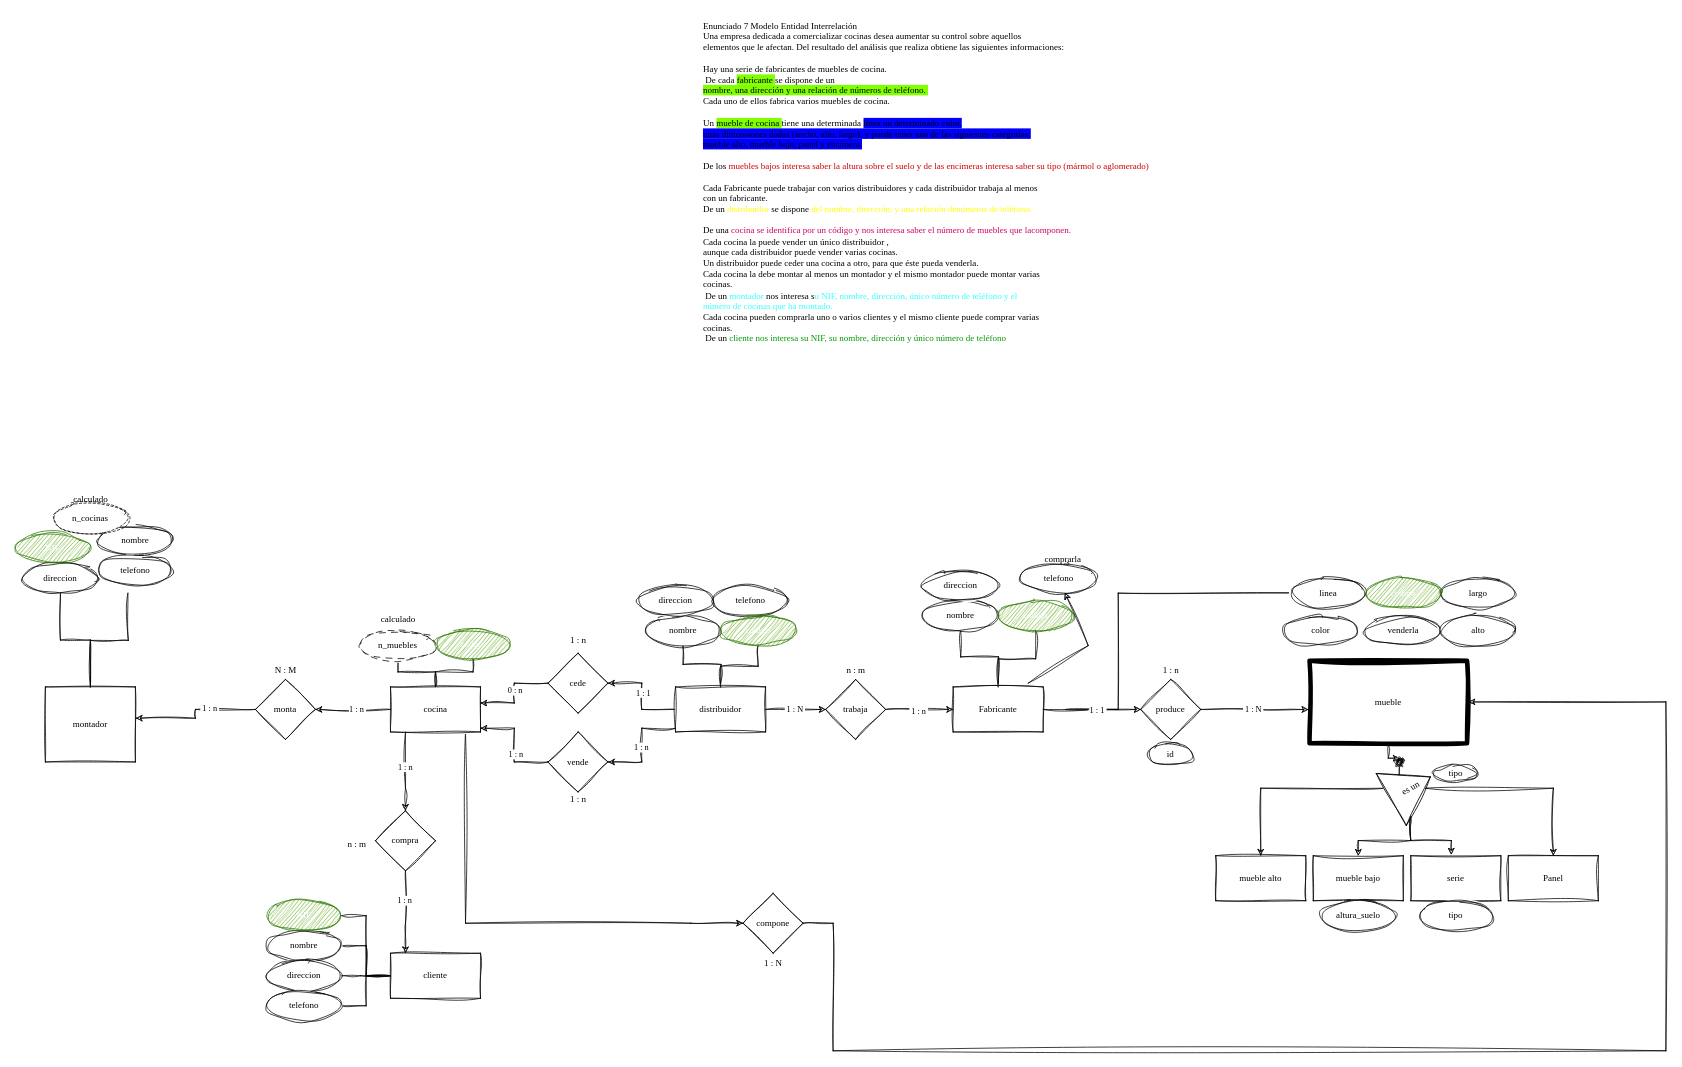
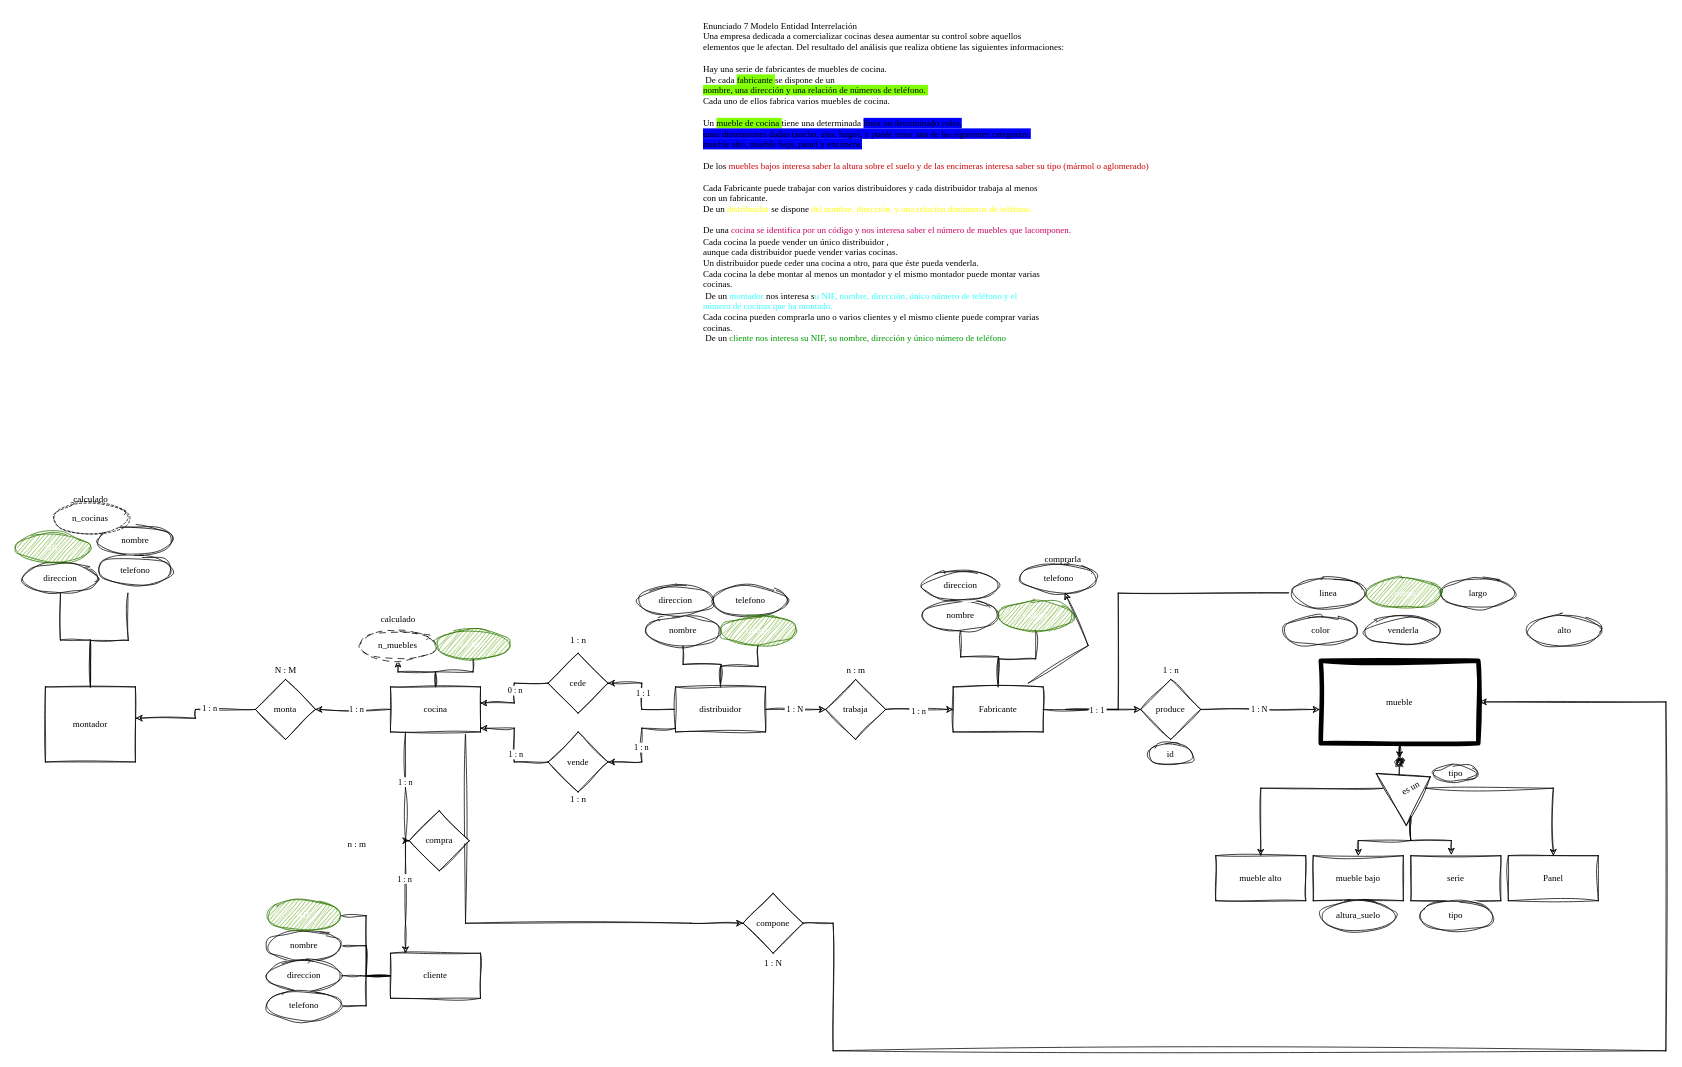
- <mxCell id="35" value="alto" style="ellipse;whiteSpace=wrap;html=1;sketch=1;hachureGap=4;jiggle=2;curveFitting=1;fontFamily=Architects Daughter;fontSource=https%3A%2F%2Ffonts.googleapis.com%2Fcss%3Ffamily%3DArchitects%2BDaughter;" parent="1" vertex="1"><mxGeometry x="1920" y="820" width="100" height="40" as="geometry" /></mxCell>
+ <mxCell id="35" value="alto" style="ellipse;whiteSpace=wrap;html=1;sketch=1;hachureGap=4;jiggle=2;curveFitting=1;fontFamily=Architects Daughter;fontSource=https%3A%2F%2Ffonts.googleapis.com%2Fcss%3Ffamily%3DArchitects%2BDaughter;" parent="1" vertex="1"><mxGeometry x="2035" y="820" width="100" height="40" as="geometry" /></mxCell>
- <mxCell id="52" style="edgeStyle=orthogonalEdgeStyle;rounded=0;sketch=1;hachureGap=4;jiggle=2;curveFitting=1;orthogonalLoop=1;jettySize=auto;html=1;entryX=0.5;entryY=1;entryDx=0;entryDy=0;fontFamily=Architects Daughter;fontSource=https%3A%2F%2Ffonts.googleapis.com%2Fcss%3Ffamily%3DArchitects%2BDaughter;endArrow=none;endFill=0;" edge="1" parent="1" source="55" target="56"><mxGeometry relative="1" as="geometry" /></mxCell>
+ <mxCell id="52" style="edgeStyle=orthogonalEdgeStyle;rounded=0;sketch=1;hachureGap=4;jiggle=2;curveFitting=1;orthogonalLoop=1;jettySize=auto;html=1;entryX=0.5;entryY=1;entryDx=0;entryDy=0;fontFamily=Architects Daughter;fontSource=https%3A%2F%2Ffonts.googleapis.com%2Fcss%3Ffamily%3DArchitects%2BDaughter;endArrow=classic;endFill=0;" edge="1" parent="1" source="55" target="56"><mxGeometry relative="1" as="geometry" /></mxCell>
- <mxCell id="29" value="mueble" style="rounded=0;whiteSpace=wrap;html=1;sketch=1;hachureGap=4;jiggle=2;curveFitting=1;fontFamily=Architects Daughter;fontSource=https%3A%2F%2Ffonts.googleapis.com%2Fcss%3Ffamily%3DArchitects%2BDaughter;perimeterSpacing=2;strokeWidth=6;" parent="1" vertex="1"><mxGeometry x="1745" y="880" width="210" height="110" as="geometry" /></mxCell>
+ <mxCell id="29" value="mueble" style="rounded=0;whiteSpace=wrap;html=1;sketch=1;hachureGap=4;jiggle=2;curveFitting=1;fontFamily=Architects Daughter;fontSource=https%3A%2F%2Ffonts.googleapis.com%2Fcss%3Ffamily%3DArchitects%2BDaughter;perimeterSpacing=2;strokeWidth=6;" parent="1" vertex="1"><mxGeometry x="1760" y="880" width="210" height="110" as="geometry" /></mxCell>
- <mxCell id="84" value="compra" style="rhombus;whiteSpace=wrap;html=1;fontFamily=Architects Daughter;rounded=0;sketch=1;hachureGap=4;jiggle=2;curveFitting=1;fontSource=https%3A%2F%2Ffonts.googleapis.com%2Fcss%3Ffamily%3DArchitects%2BDaughter;" parent="1" vertex="1"><mxGeometry x="500" y="1080" width="80" height="80" as="geometry" /></mxCell>
+ <mxCell id="84" value="compra" style="rhombus;whiteSpace=wrap;html=1;fontFamily=Architects Daughter;rounded=0;sketch=1;hachureGap=4;jiggle=2;curveFitting=1;fontSource=https%3A%2F%2Ffonts.googleapis.com%2Fcss%3Ffamily%3DArchitects%2BDaughter;" parent="1" vertex="1"><mxGeometry x="545" y="1080" width="80" height="80" as="geometry" /></mxCell>
